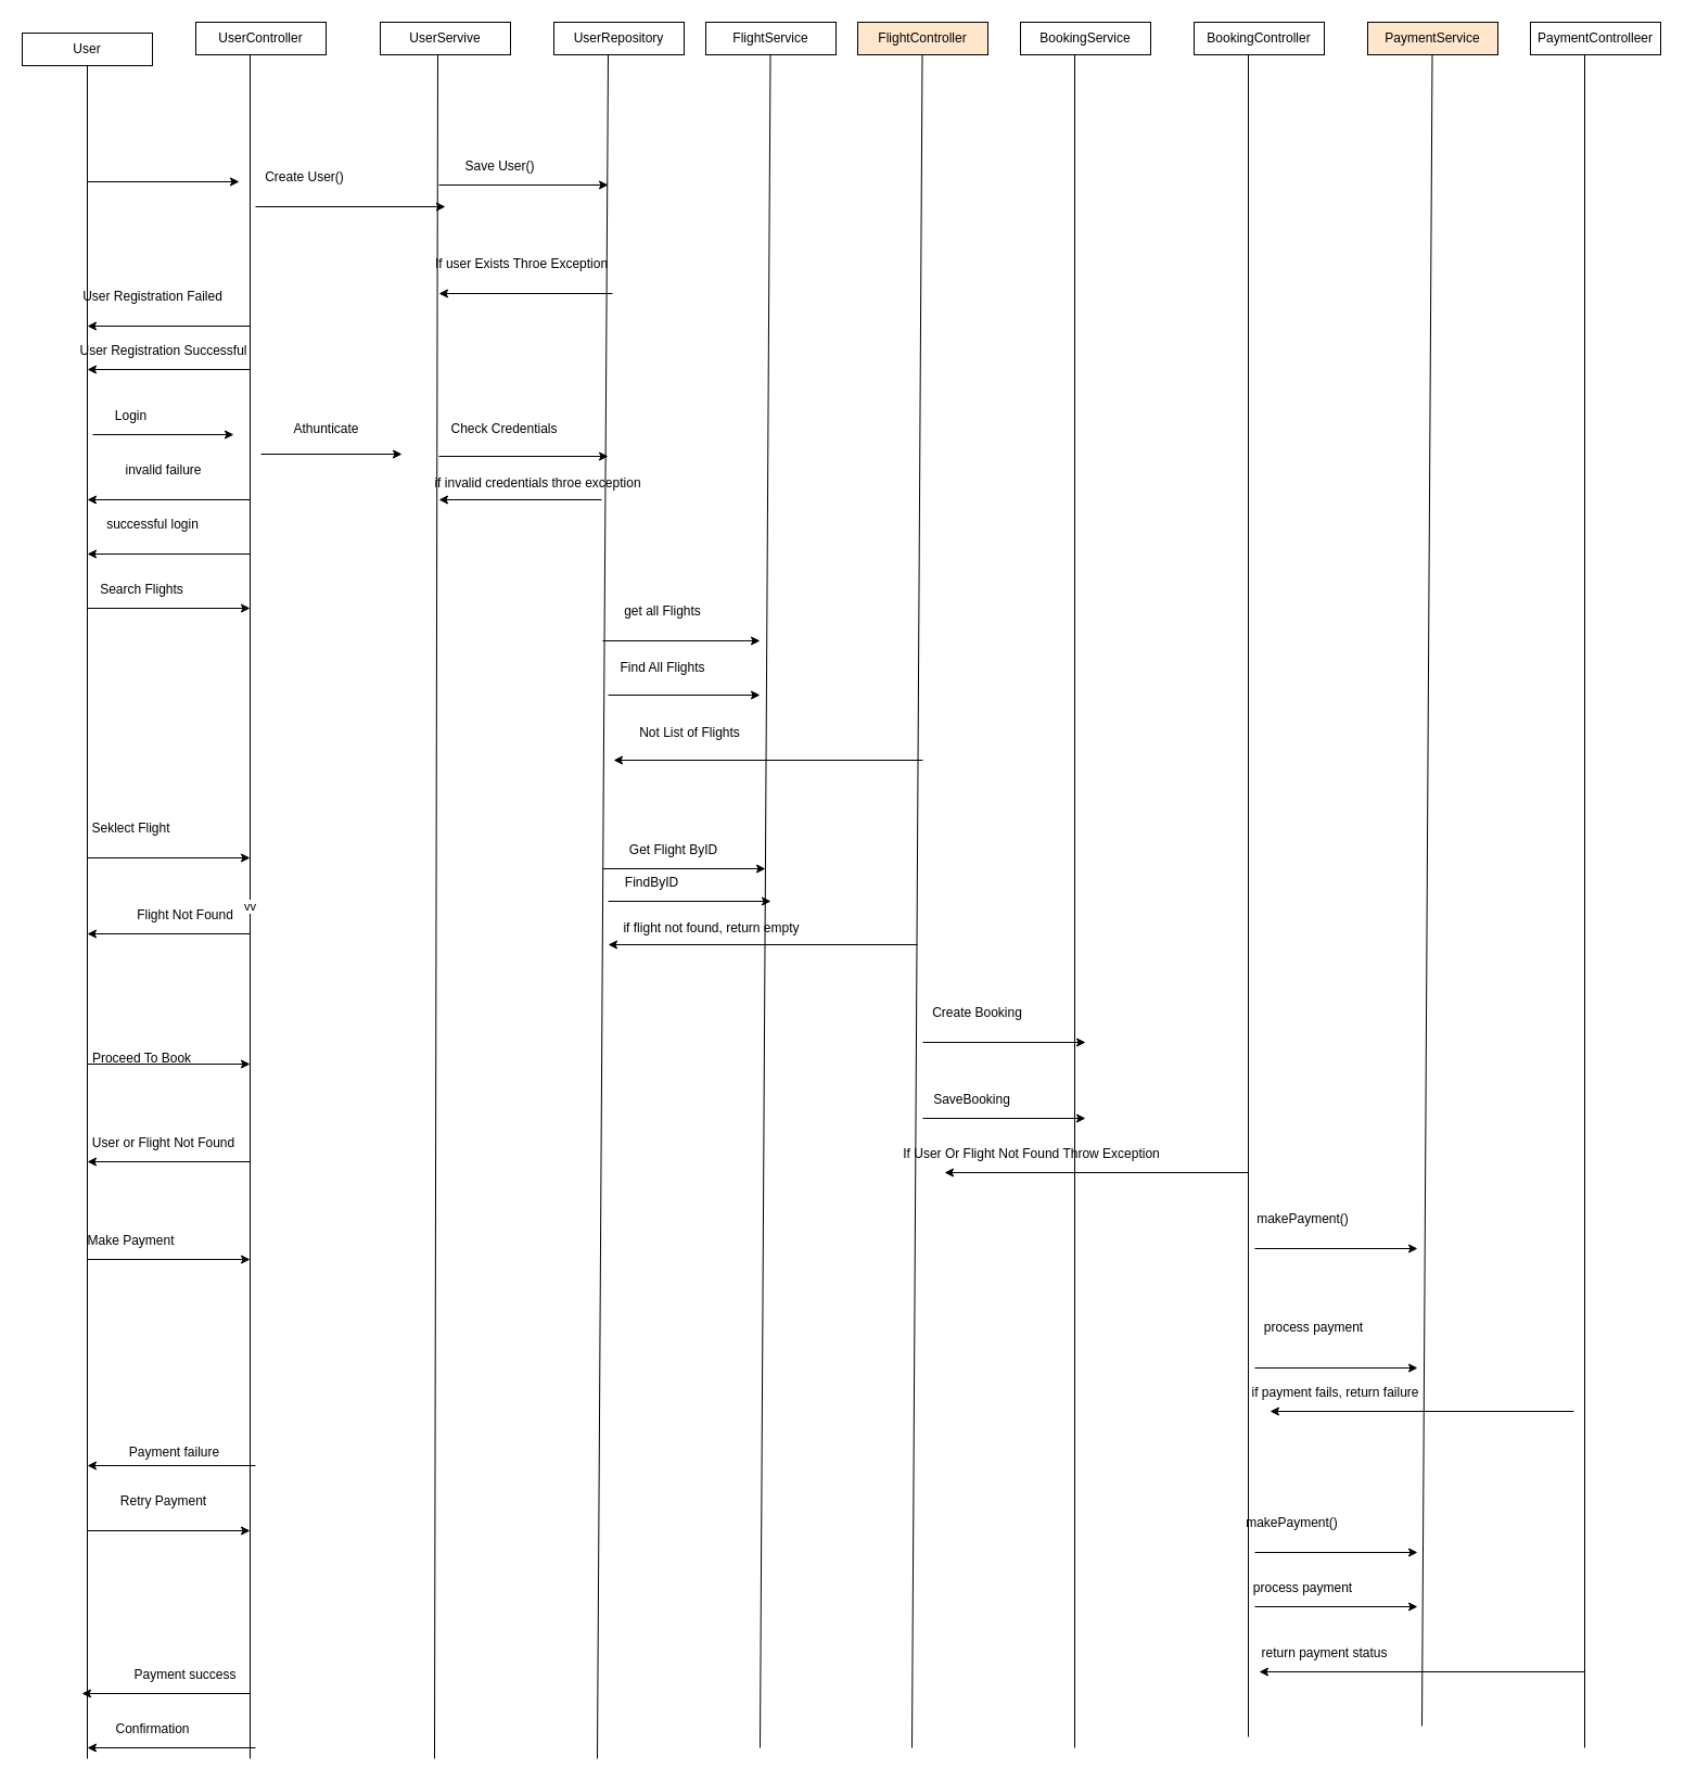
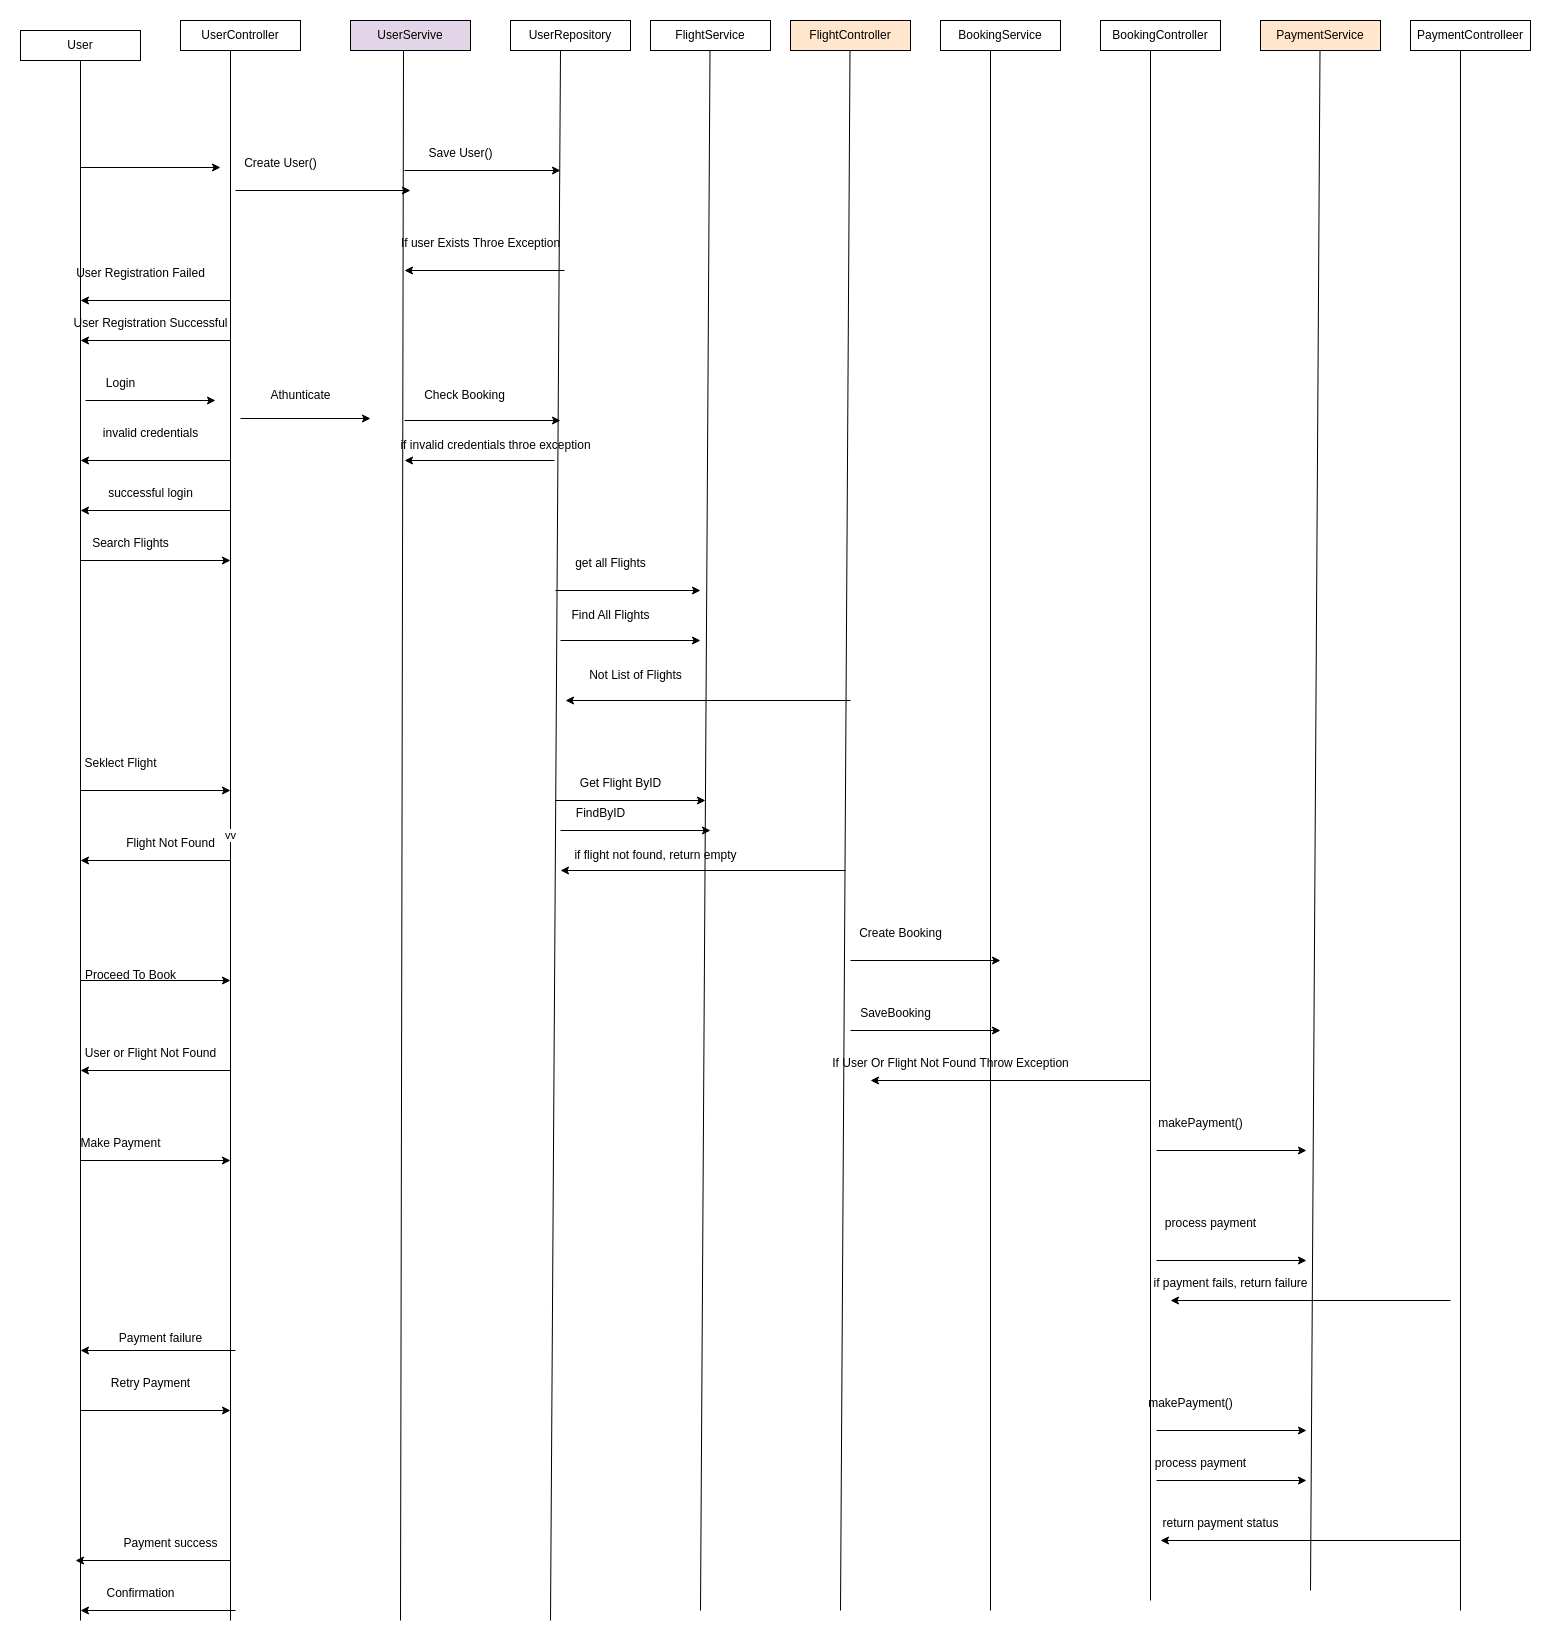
- <mxCell id="4" value="UserServive" style="rounded=0;whiteSpace=wrap;html=1;" vertex="1" parent="1"><mxGeometry x="350" y="20" width="120" height="30" as="geometry" /></mxCell>
+ <mxCell id="4" value="UserServive" style="rounded=0;whiteSpace=wrap;html=1;fillColor=#e1d5e7;" vertex="1" parent="1"><mxGeometry x="350" y="20" width="120" height="30" as="geometry" /></mxCell>
- <mxCell id="34" value="Check Credentials" style="text;html=1;align=center;verticalAlign=middle;resizable=0;points=[];autosize=1;strokeColor=none;fillColor=none;" vertex="1" parent="1"><mxGeometry x="404" y="380" width="120" height="30" as="geometry" /></mxCell>
+ <mxCell id="34" value="Check Booking" style="text;html=1;align=center;verticalAlign=middle;resizable=0;points=[];autosize=1;strokeColor=none;fillColor=none;" vertex="1" parent="1"><mxGeometry x="404" y="380" width="120" height="30" as="geometry" /></mxCell>
- <mxCell id="37" value="invalid failure" style="text;html=1;align=center;verticalAlign=middle;resizable=0;points=[];autosize=1;strokeColor=none;fillColor=none;" vertex="1" parent="1"><mxGeometry x="90" y="418" width="120" height="30" as="geometry" /></mxCell>
+ <mxCell id="37" value="invalid credentials" style="text;html=1;align=center;verticalAlign=middle;resizable=0;points=[];autosize=1;strokeColor=none;fillColor=none;" vertex="1" parent="1"><mxGeometry x="90" y="418" width="120" height="30" as="geometry" /></mxCell>
- <mxCell id="39" value="successful login" style="text;html=1;align=center;verticalAlign=middle;resizable=0;points=[];autosize=1;strokeColor=none;fillColor=none;" vertex="1" parent="1"><mxGeometry x="85" y="468" width="110" height="30" as="geometry" /></mxCell>
+ <mxCell id="39" value="successful login" style="text;html=1;align=center;verticalAlign=middle;resizable=0;points=[];autosize=1;strokeColor=none;fillColor=none;" vertex="1" parent="1"><mxGeometry x="95" y="478" width="110" height="30" as="geometry" /></mxCell>
